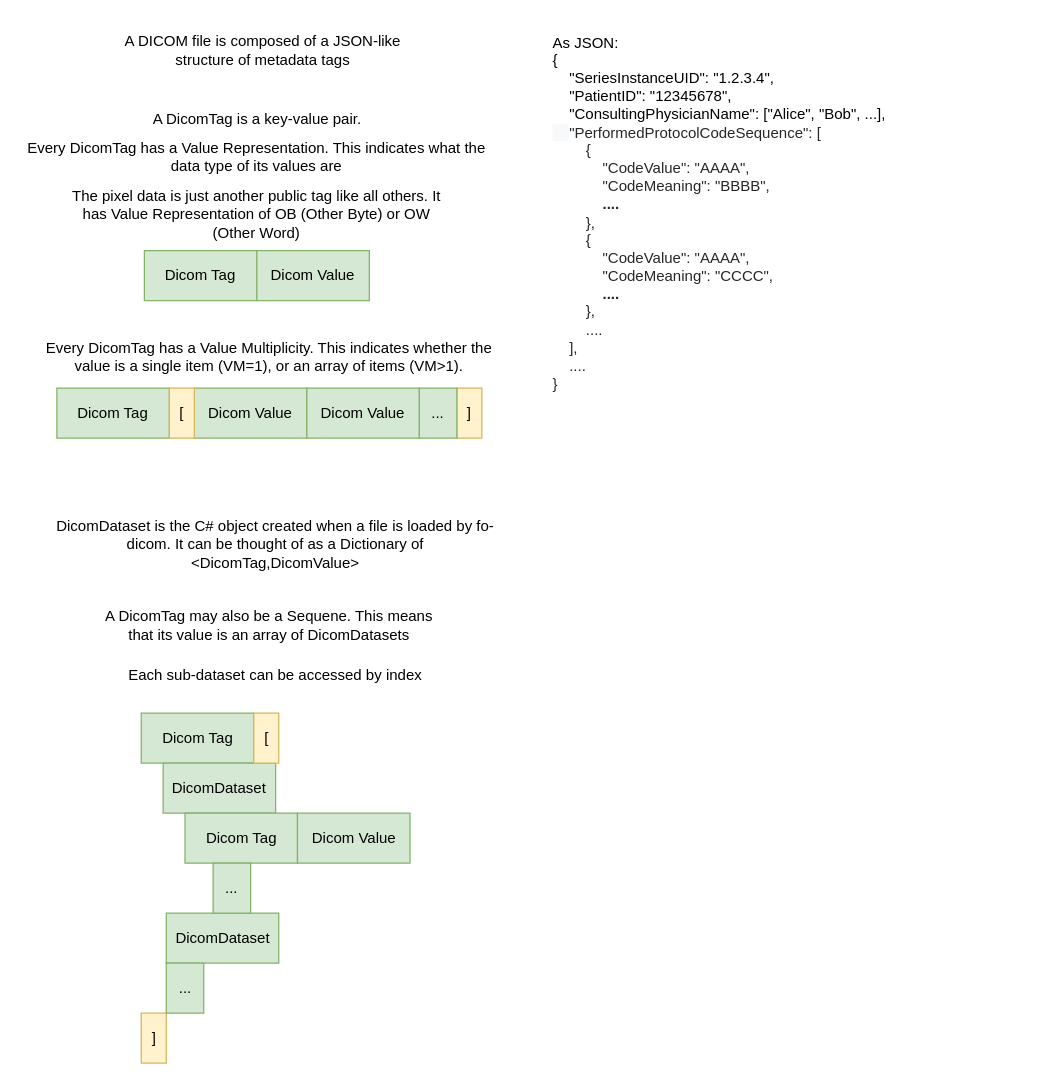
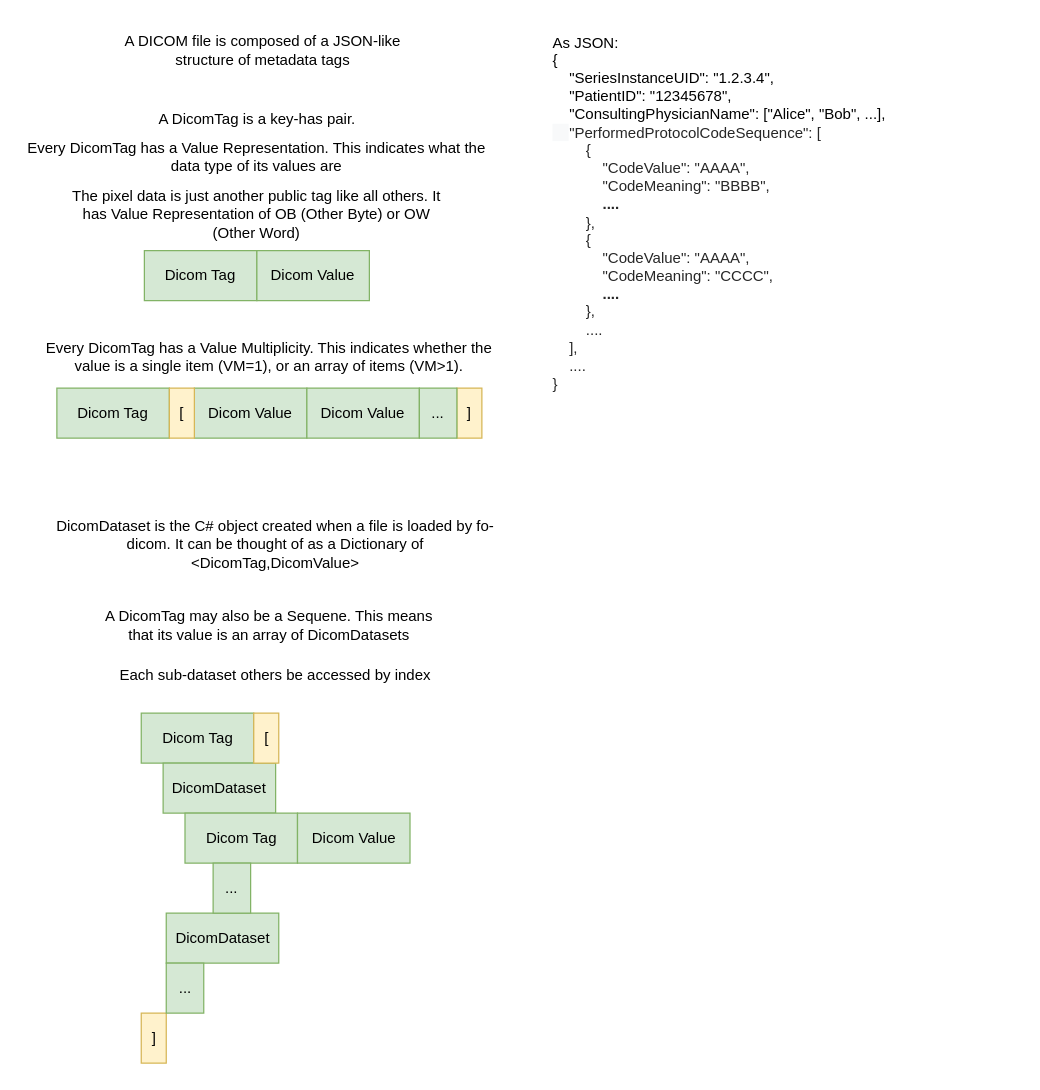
- <mxCell id="19" value="A DicomTag is a key-value pair." style="text;html=1;strokeColor=none;fillColor=none;align=center;verticalAlign=middle;whiteSpace=wrap;rounded=0;" vertex="1" parent="1"><mxGeometry x="117.5" y="80" width="175" height="30" as="geometry" /></mxCell>
+ <mxCell id="19" value="A DicomTag is a key-has pair." style="text;html=1;strokeColor=none;fillColor=none;align=center;verticalAlign=middle;whiteSpace=wrap;rounded=0;" vertex="1" parent="1"><mxGeometry x="117.5" y="80" width="175" height="30" as="geometry" /></mxCell>
- <mxCell id="31" value="Each sub-dataset can be accessed by index" style="text;html=1;strokeColor=none;fillColor=none;align=center;verticalAlign=middle;whiteSpace=wrap;rounded=0;" vertex="1" parent="1"><mxGeometry x="80" y="520" width="280" height="40" as="geometry" /></mxCell>
+ <mxCell id="31" value="Each sub-dataset others be accessed by index" style="text;html=1;strokeColor=none;fillColor=none;align=center;verticalAlign=middle;whiteSpace=wrap;rounded=0;" vertex="1" parent="1"><mxGeometry x="80" y="520" width="280" height="40" as="geometry" /></mxCell>
